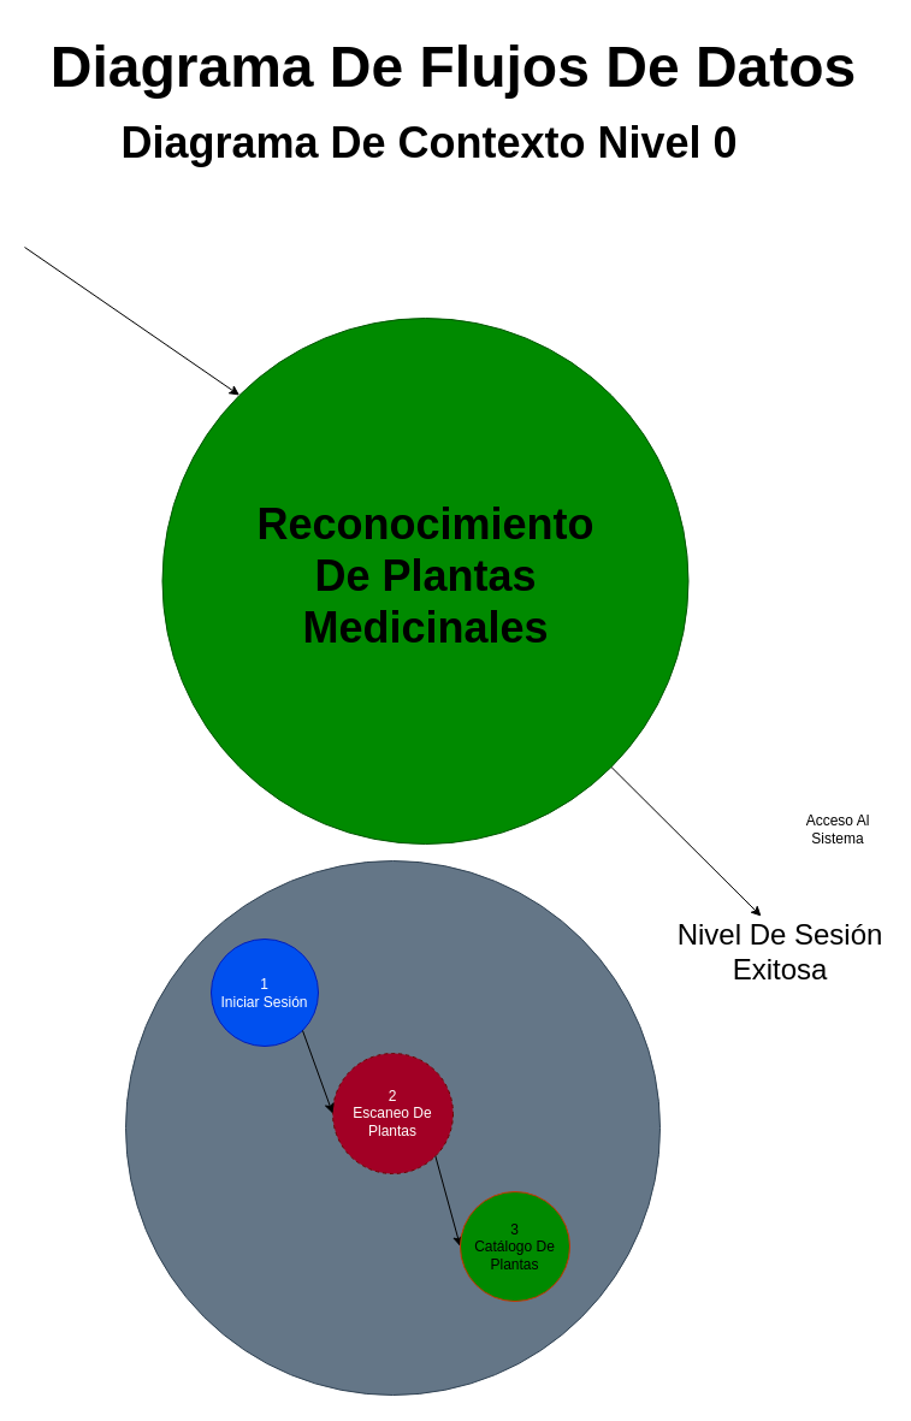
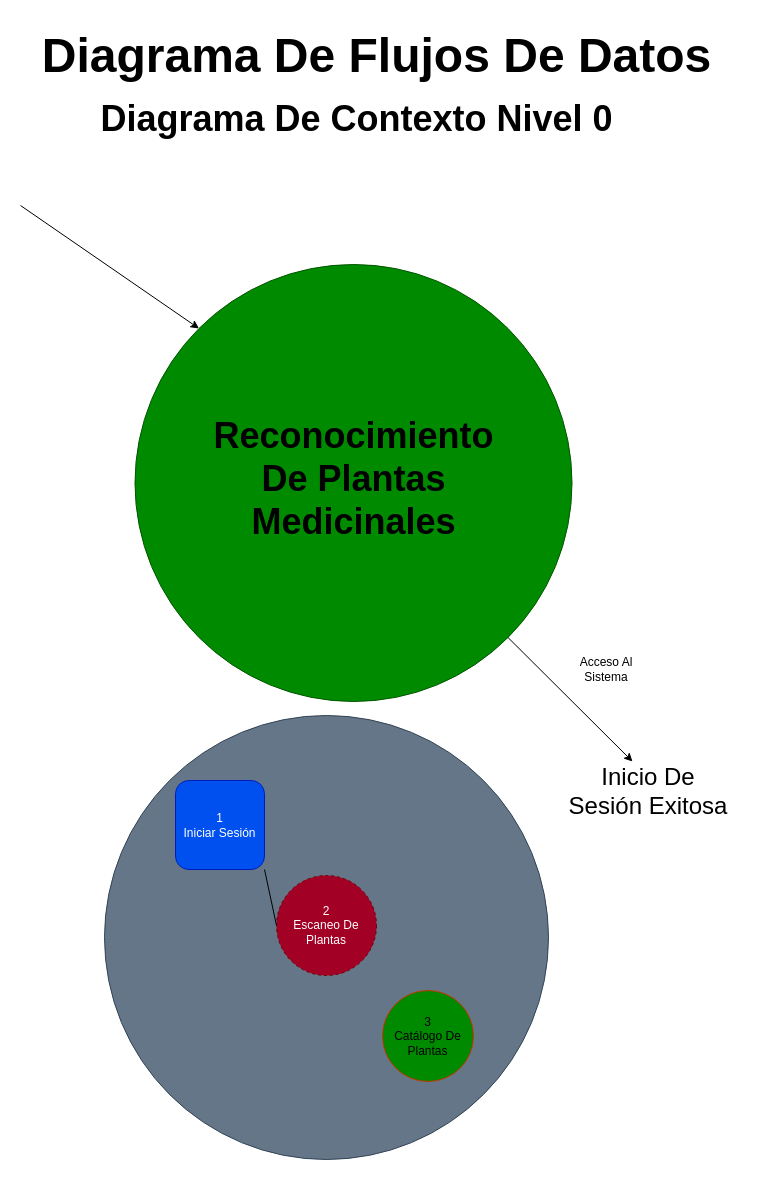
- <mxCell id="8" value="Acceso Al Sistema" style="text;html=1;align=center;verticalAlign=middle;whiteSpace=wrap;rounded=0;" parent="1" vertex="1"><mxGeometry x="666" y="674" width="60" height="30" as="geometry" /></mxCell>
+ <mxCell id="8" value="Acceso Al Sistema" style="text;html=1;align=center;verticalAlign=middle;whiteSpace=wrap;rounded=0;" parent="1" vertex="1"><mxGeometry x="576" y="654" width="60" height="30" as="geometry" /></mxCell>
- <mxCell id="5" value="&lt;font style=&quot;font-size: 24px;&quot;&gt;Nivel De Sesión Exitosa&lt;/font&gt;" style="text;html=1;align=center;verticalAlign=middle;whiteSpace=wrap;rounded=0;" parent="1" vertex="1"><mxGeometry x="561" y="776" width="174" height="30" as="geometry" /></mxCell>
+ <mxCell id="5" value="&lt;font style=&quot;font-size: 24px;&quot;&gt;Inicio De Sesión Exitosa&lt;/font&gt;" style="text;html=1;align=center;verticalAlign=middle;whiteSpace=wrap;rounded=0;" parent="1" vertex="1"><mxGeometry x="561" y="776" width="174" height="30" as="geometry" /></mxCell>
- <mxCell id="11" value="1&lt;div&gt;Iniciar Sesión&lt;/div&gt;" style="ellipse;whiteSpace=wrap;html=1;aspect=fixed;fillColor=#0050ef;fontColor=#ffffff;strokeColor=#001DBC;" vertex="1" parent="1"><mxGeometry x="175" y="780" width="89" height="89" as="geometry" /></mxCell>
+ <mxCell id="11" value="1&lt;div&gt;Iniciar Sesión&lt;/div&gt;" style="whiteSpace=wrap;html=1;aspect=fixed;fillColor=#0050ef;fontColor=#ffffff;strokeColor=#001DBC;rounded=1;" vertex="1" parent="1"><mxGeometry x="175" y="780" width="89" height="89" as="geometry" /></mxCell>
- <mxCell id="15" value="" style="endArrow=classic;html=1;rounded=0;exitX=1;exitY=1;exitDx=0;exitDy=0;entryX=0;entryY=0.5;entryDx=0;entryDy=0;" edge="1" parent="1" source="11" target="12"><mxGeometry width="50" height="50" relative="1" as="geometry"><mxPoint x="966" y="764" as="sourcePoint" /><mxPoint x="1016" y="714" as="targetPoint" /></mxGeometry></mxCell>
+ <mxCell id="15" value="" style="endArrow=none;html=1;rounded=0;exitX=1;exitY=1;exitDx=0;exitDy=0;entryX=0;entryY=0.5;entryDx=0;entryDy=0;" edge="1" parent="1" source="11" target="12"><mxGeometry width="50" height="50" relative="1" as="geometry"><mxPoint x="966" y="764" as="sourcePoint" /><mxPoint x="1016" y="714" as="targetPoint" /></mxGeometry></mxCell>
- <mxCell id="13" value="" style="endArrow=classic;html=1;rounded=0;exitX=1;exitY=1;exitDx=0;exitDy=0;entryX=0;entryY=0.5;entryDx=0;entryDy=0;" edge="1" parent="1" source="12" target="14"><mxGeometry width="50" height="50" relative="1" as="geometry"><mxPoint x="1141" y="863" as="sourcePoint" /><mxPoint x="1191" y="813" as="targetPoint" /></mxGeometry></mxCell>
